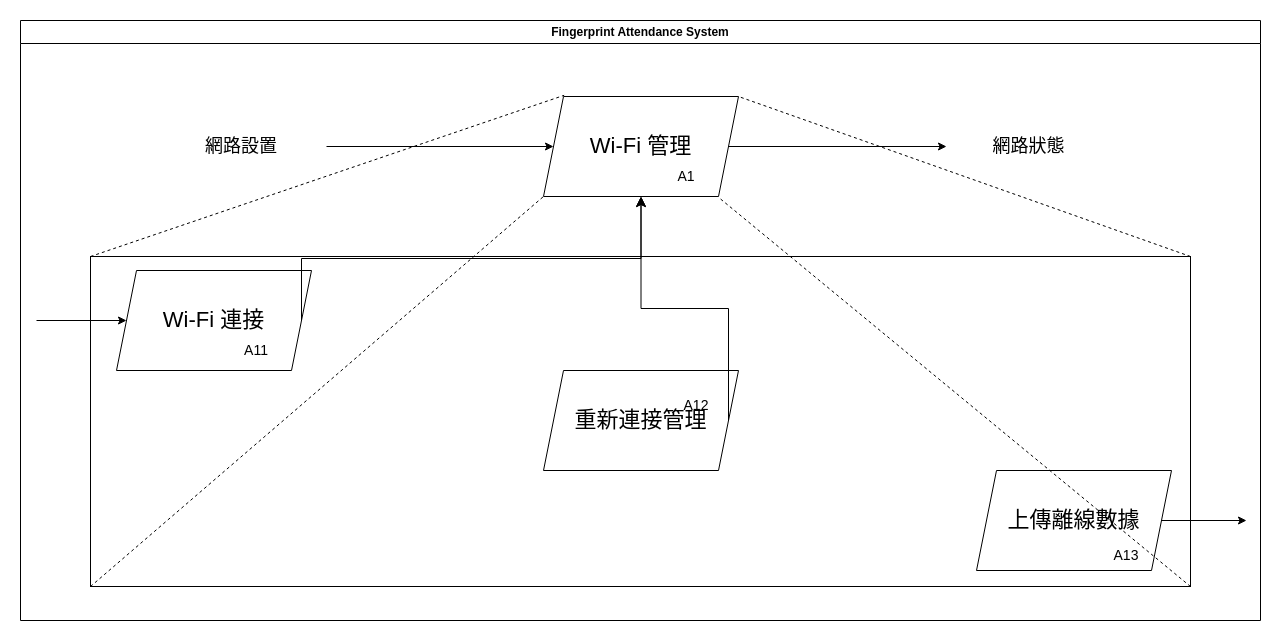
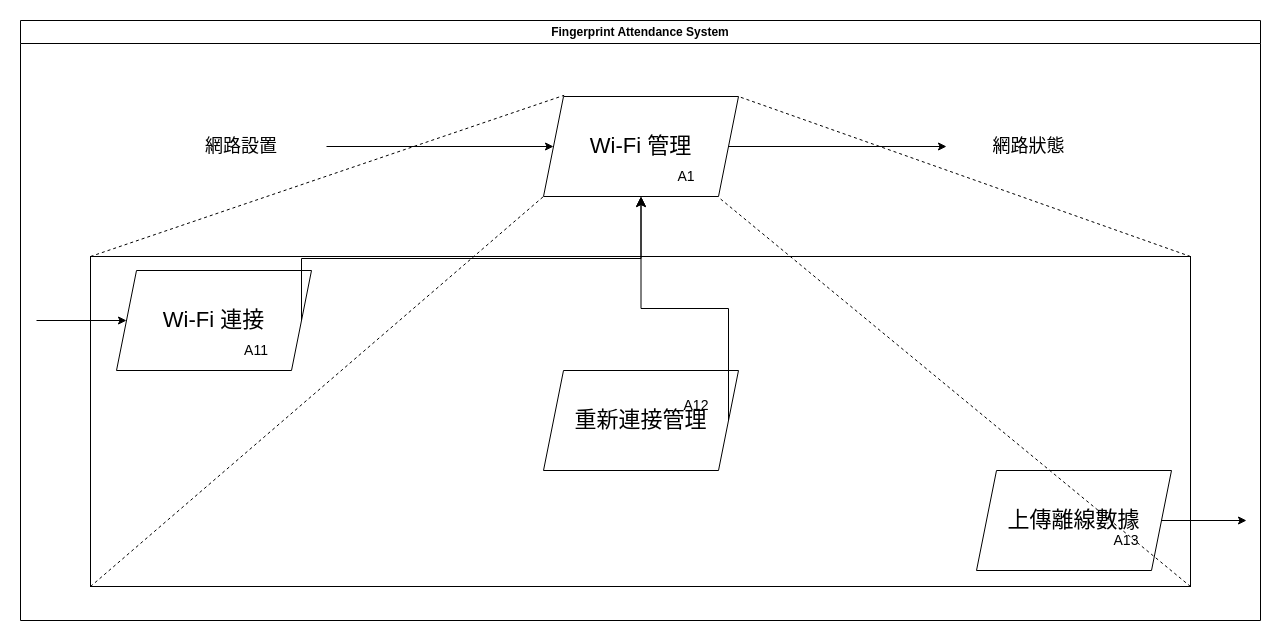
- <mxCell id="13" value="&lt;font style=&quot;font-size: 14px;&quot;&gt;A13&lt;/font&gt;" style="text;strokeColor=none;align=center;fillColor=none;html=1;verticalAlign=middle;whiteSpace=wrap;rounded=0;" parent="1" vertex="1"><mxGeometry x="1096" y="540" width="60" height="30" as="geometry" /></mxCell>
+ <mxCell id="13" value="&lt;font style=&quot;font-size: 14px;&quot;&gt;A13&lt;/font&gt;" style="text;strokeColor=none;align=center;fillColor=none;html=1;verticalAlign=middle;whiteSpace=wrap;rounded=0;" parent="1" vertex="1"><mxGeometry x="1096" y="525" width="60" height="30" as="geometry" /></mxCell>
